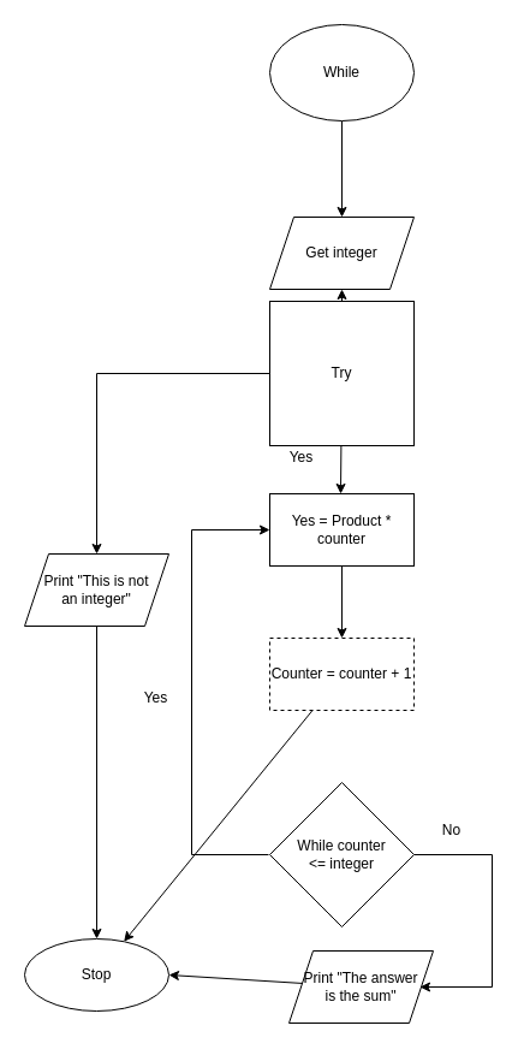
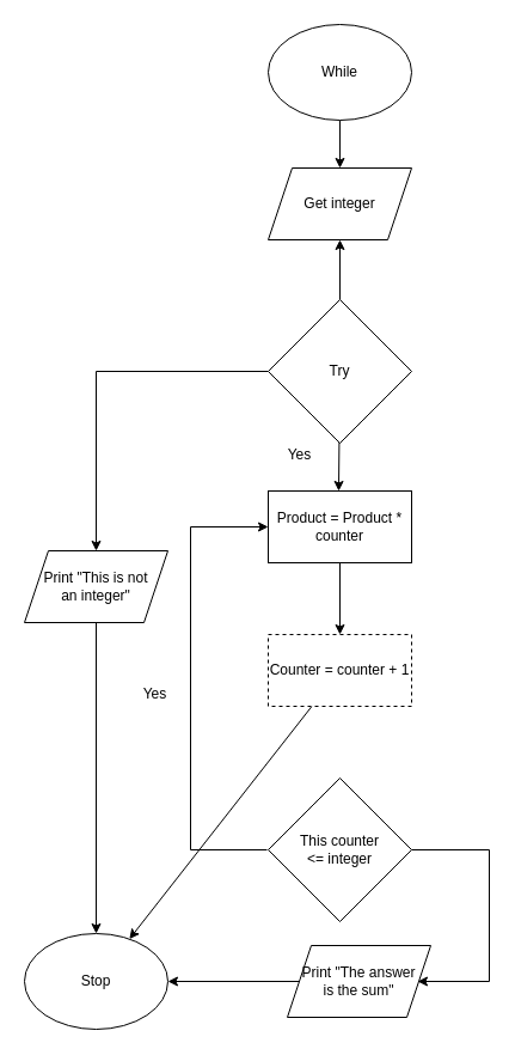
- <mxCell id="4" value="Get integer" style="shape=parallelogram;perimeter=parallelogramPerimeter;whiteSpace=wrap;html=1;fixedSize=1;" vertex="1" parent="1"><mxGeometry x="224" y="180" width="120" height="60" as="geometry" /></mxCell>
+ <mxCell id="4" value="Get integer" style="shape=parallelogram;perimeter=parallelogramPerimeter;whiteSpace=wrap;html=1;fixedSize=1;" vertex="1" parent="1"><mxGeometry x="224" y="140" width="120" height="60" as="geometry" /></mxCell>
- <mxCell id="12" value="Try" style="whiteSpace=wrap;html=1;rounded=0;" vertex="1" parent="1"><mxGeometry x="224" y="250" width="120" height="120" as="geometry" /></mxCell>
+ <mxCell id="12" value="Try" style="rhombus;whiteSpace=wrap;html=1;" vertex="1" parent="1"><mxGeometry x="224" y="250" width="120" height="120" as="geometry" /></mxCell>
- <mxCell id="23" value="Yes = Product * counter" style="rounded=0;whiteSpace=wrap;html=1;" vertex="1" parent="1"><mxGeometry x="224" y="410" width="120" height="60" as="geometry" /></mxCell>
+ <mxCell id="23" value="Product = Product * counter" style="rounded=0;whiteSpace=wrap;html=1;" vertex="1" parent="1"><mxGeometry x="224" y="410" width="120" height="60" as="geometry" /></mxCell>
- <mxCell id="8" value="No" style="text;html=1;align=center;verticalAlign=middle;resizable=0;points=[];autosize=1;strokeColor=none;fillColor=none;" vertex="1" parent="1"><mxGeometry x="360" y="680" width="30" height="20" as="geometry" /></mxCell>
- <mxCell id="19" value="While counter&lt;br&gt;&amp;lt;= integer" style="rhombus;whiteSpace=wrap;html=1;" vertex="1" parent="1"><mxGeometry x="224" y="650" width="120" height="120" as="geometry" /></mxCell>
+ <mxCell id="19" value="This counter&lt;br&gt;&amp;lt;= integer" style="rhombus;whiteSpace=wrap;html=1;" vertex="1" parent="1"><mxGeometry x="224" y="650" width="120" height="120" as="geometry" /></mxCell>
- <mxCell id="15" value="Stop" style="ellipse;whiteSpace=wrap;html=1;" vertex="1" parent="1"><mxGeometry x="20" y="780" width="120" height="60" as="geometry" /></mxCell>
+ <mxCell id="15" value="Stop" style="ellipse;whiteSpace=wrap;html=1;" vertex="1" parent="1"><mxGeometry x="20" y="780" width="120" height="80" as="geometry" /></mxCell>
